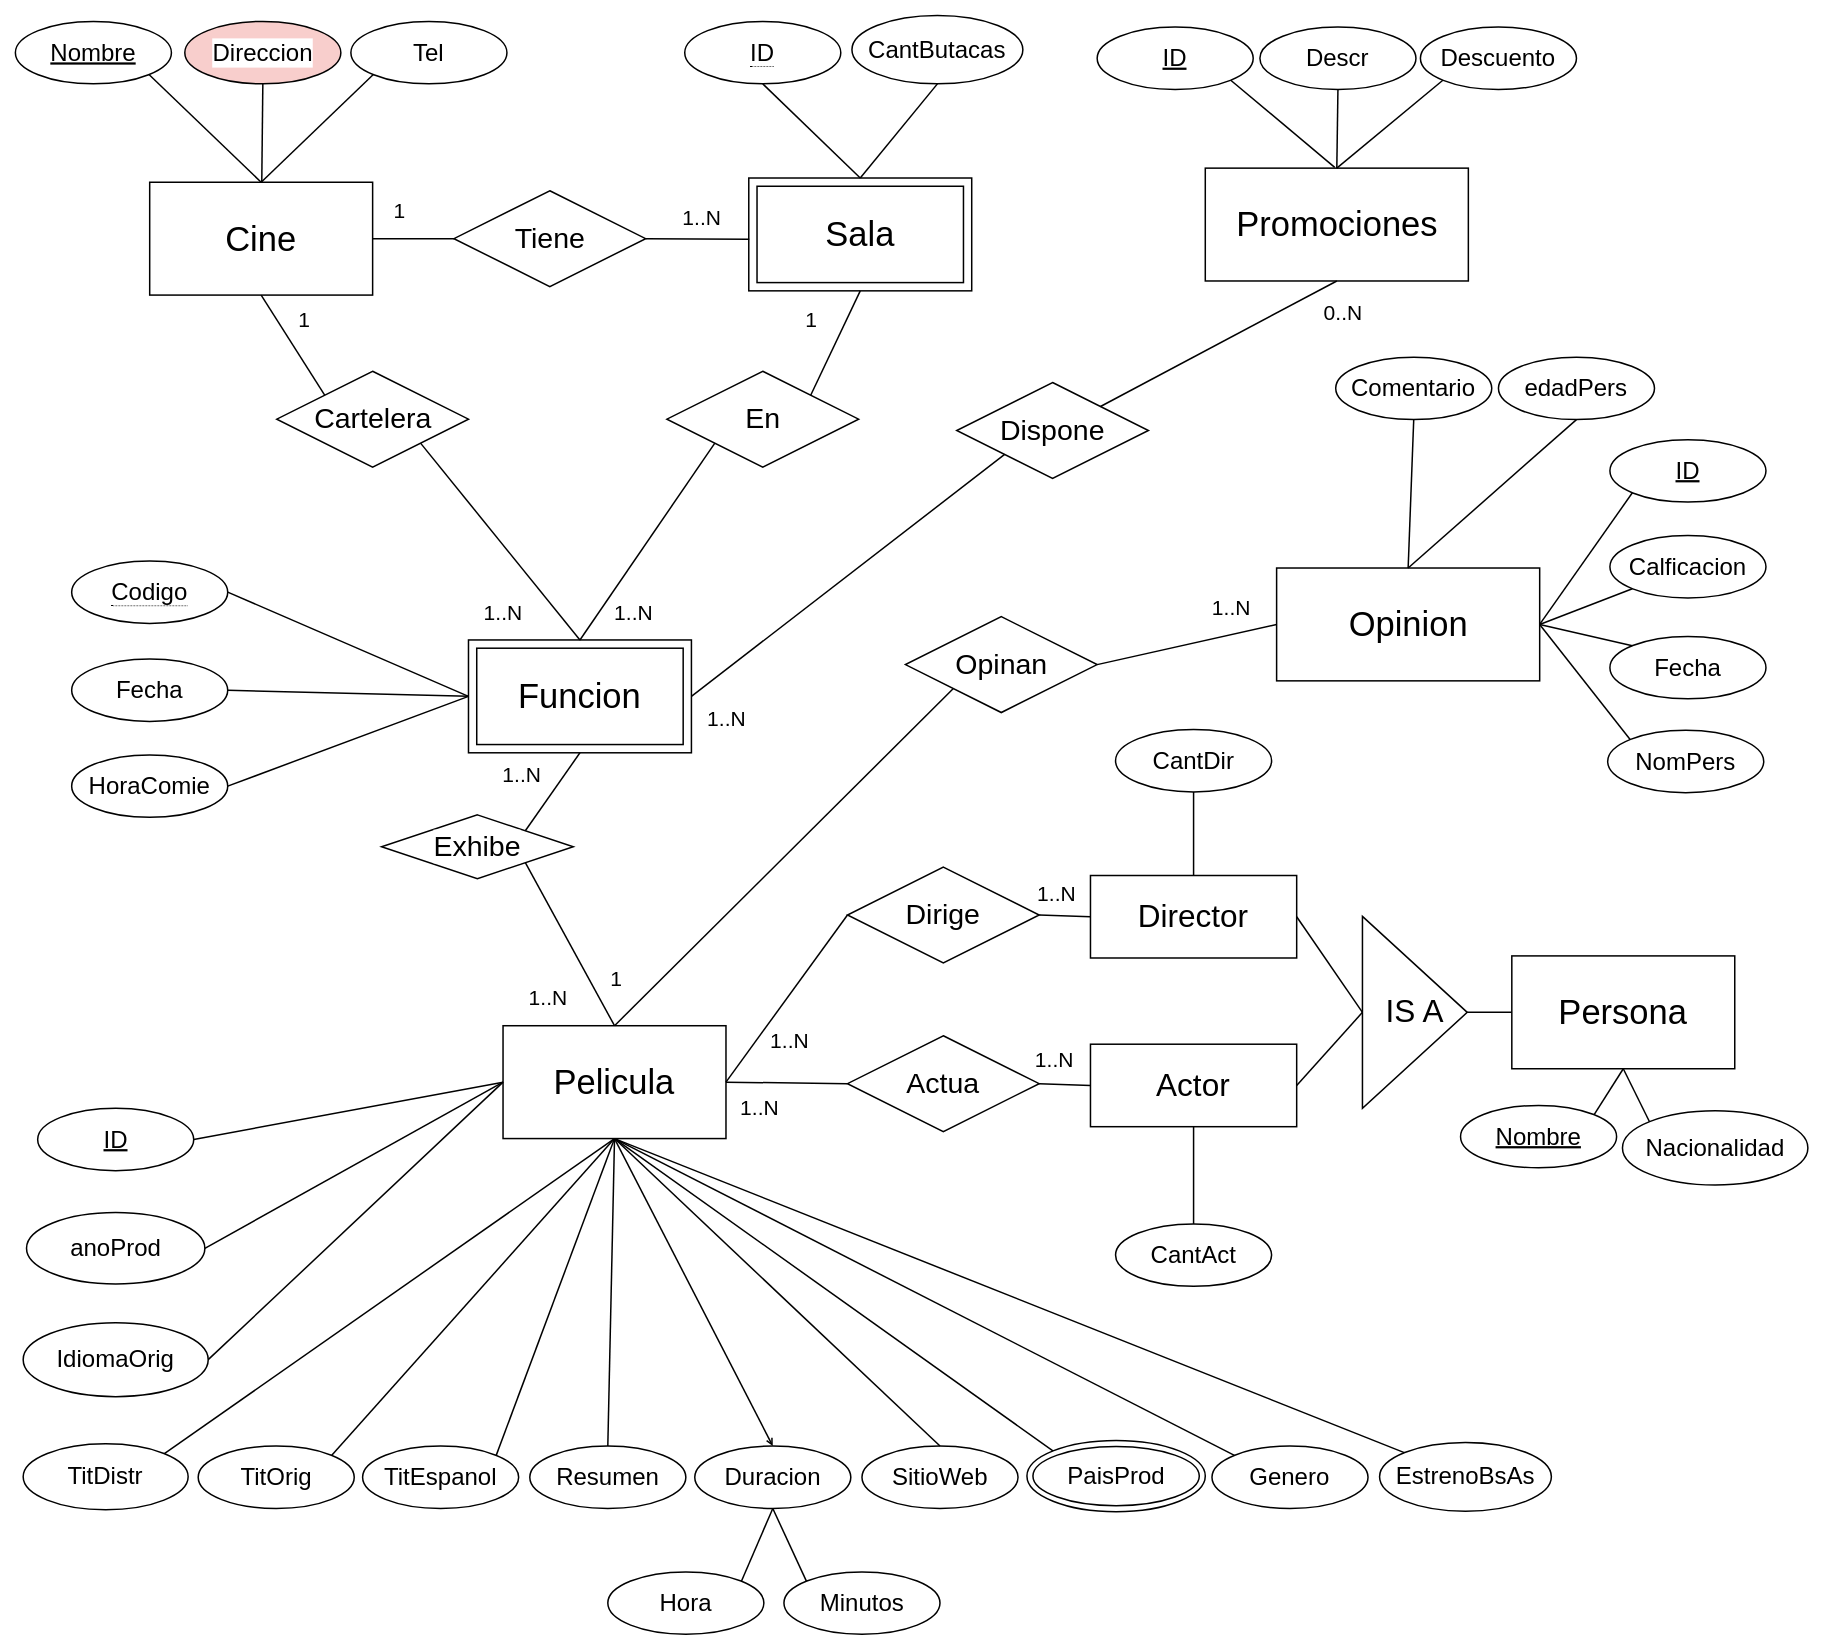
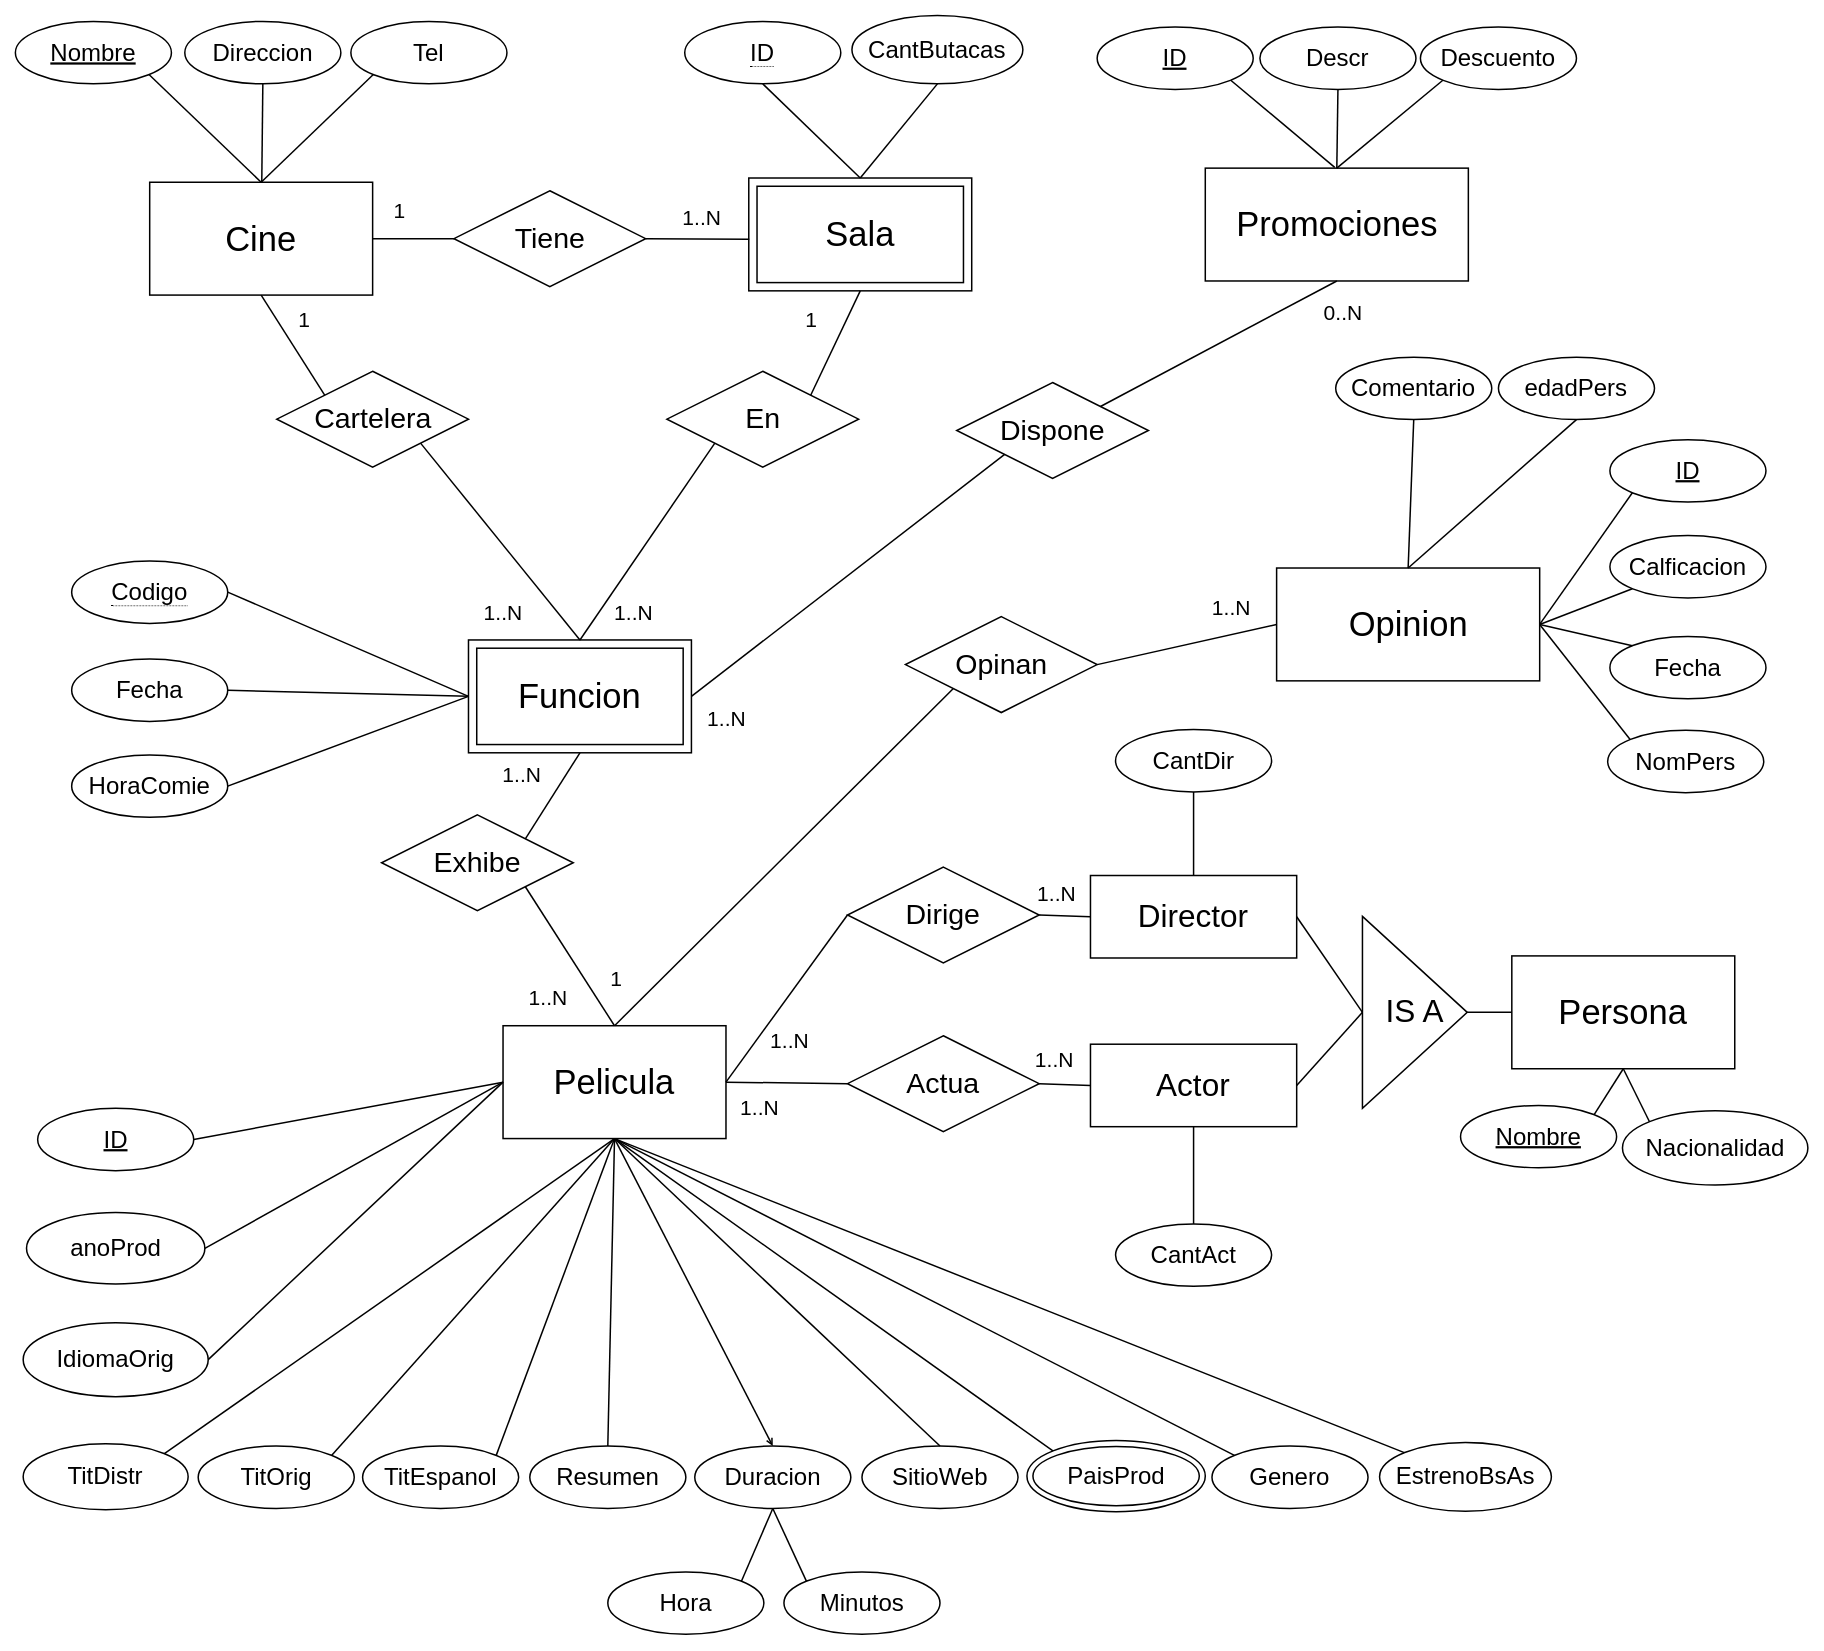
- <mxCell id="31" value="&lt;font&gt;Direccion&lt;/font&gt;" style="ellipse;whiteSpace=wrap;html=1;aspect=fixed;fontSize=32;fontColor=#000000;labelBackgroundColor=#FFFFFF;strokeColor=#000000;fillColor=#f8cecc;container=0;strokeWidth=2;" parent="1" vertex="1"><mxGeometry x="245.906" y="27.929" width="208.072" height="83.229" as="geometry" /></mxCell>
+ <mxCell id="31" value="&lt;font&gt;Direccion&lt;/font&gt;" style="ellipse;whiteSpace=wrap;html=1;aspect=fixed;fontSize=32;fontColor=#000000;labelBackgroundColor=#FFFFFF;strokeColor=#000000;fillColor=#FFFFFF;container=0;strokeWidth=2;" parent="1" vertex="1"><mxGeometry x="245.906" y="27.929" width="208.072" height="83.229" as="geometry" /></mxCell>
- <mxCell id="59" value="Exhibe" style="shape=rhombus;perimeter=rhombusPerimeter;whiteSpace=wrap;html=1;align=center;fontColor=#000000;labelBackgroundColor=#FFFFFF;fillColor=#FFFFFF;strokeColor=#000000;aspect=fixed;fontSize=38;container=0;strokeWidth=2;" parent="1" vertex="1"><mxGeometry x="508.225" y="1085.811" width="255.631" height="85" as="geometry" /></mxCell>
+ <mxCell id="59" value="Exhibe" style="shape=rhombus;perimeter=rhombusPerimeter;whiteSpace=wrap;html=1;align=center;fontColor=#000000;labelBackgroundColor=#FFFFFF;fillColor=#FFFFFF;strokeColor=#000000;aspect=fixed;fontSize=38;container=0;strokeWidth=2;" parent="1" vertex="1"><mxGeometry x="508.225" y="1085.811" width="255.631" height="127.815" as="geometry" /></mxCell>
